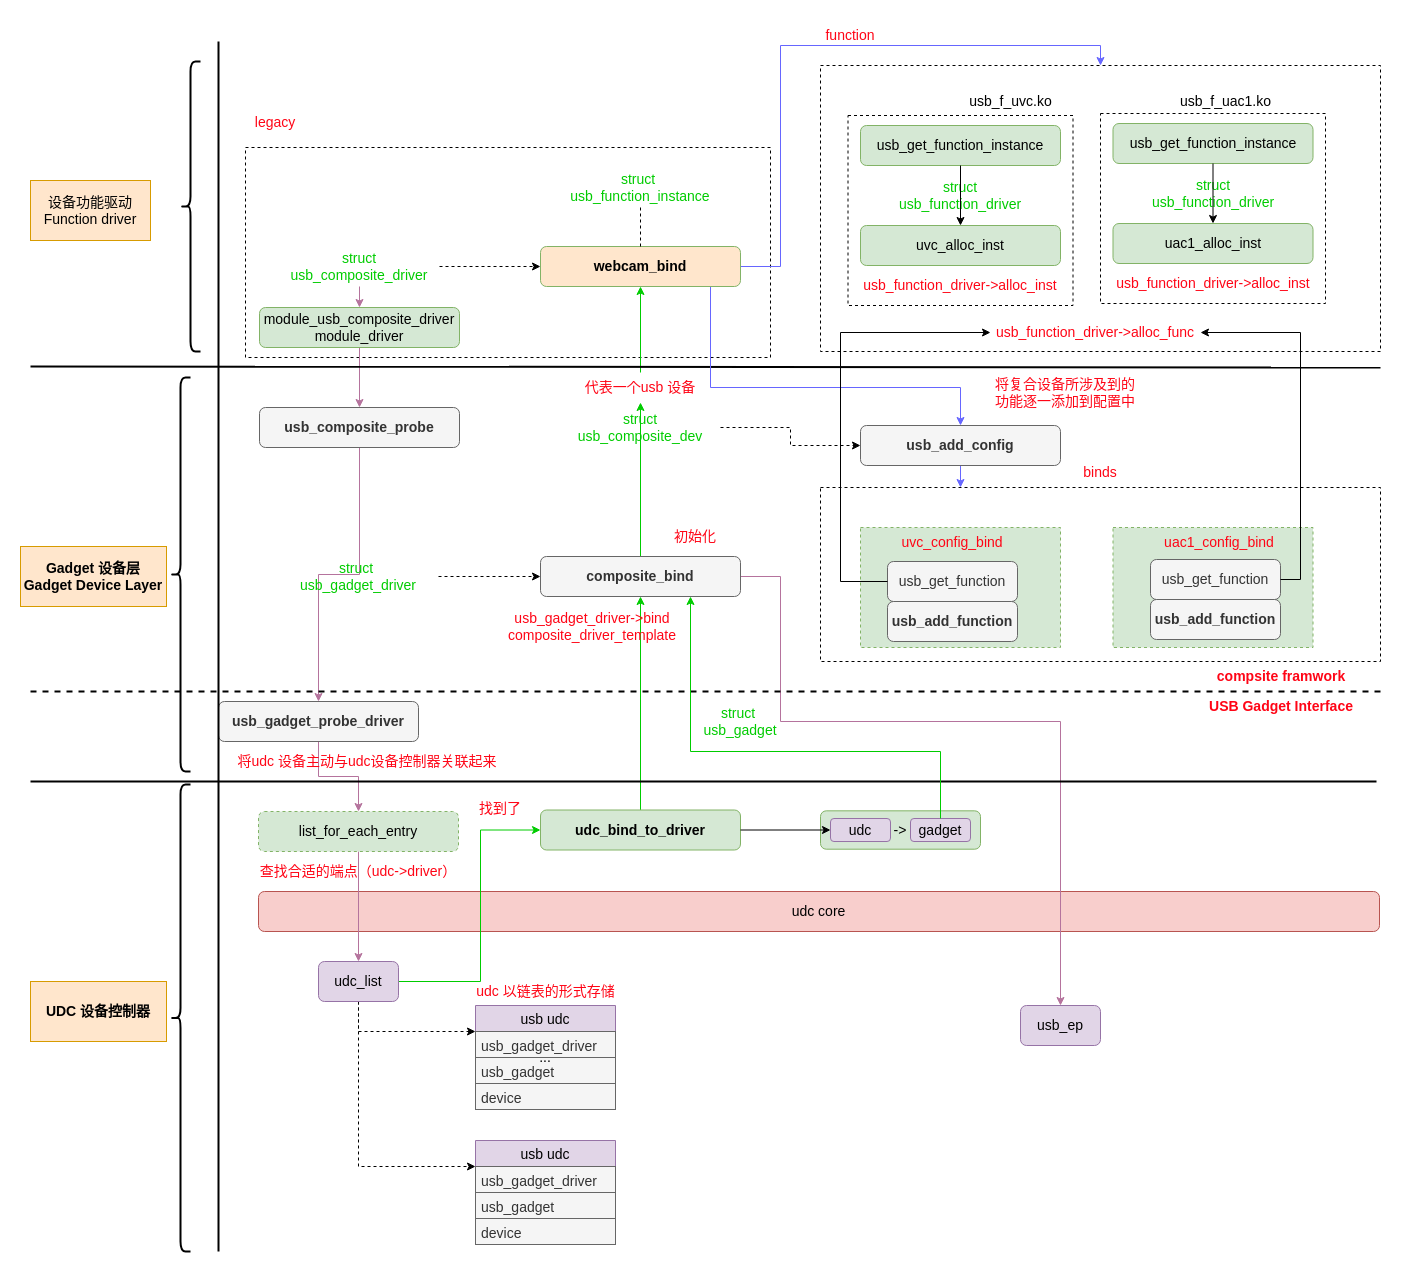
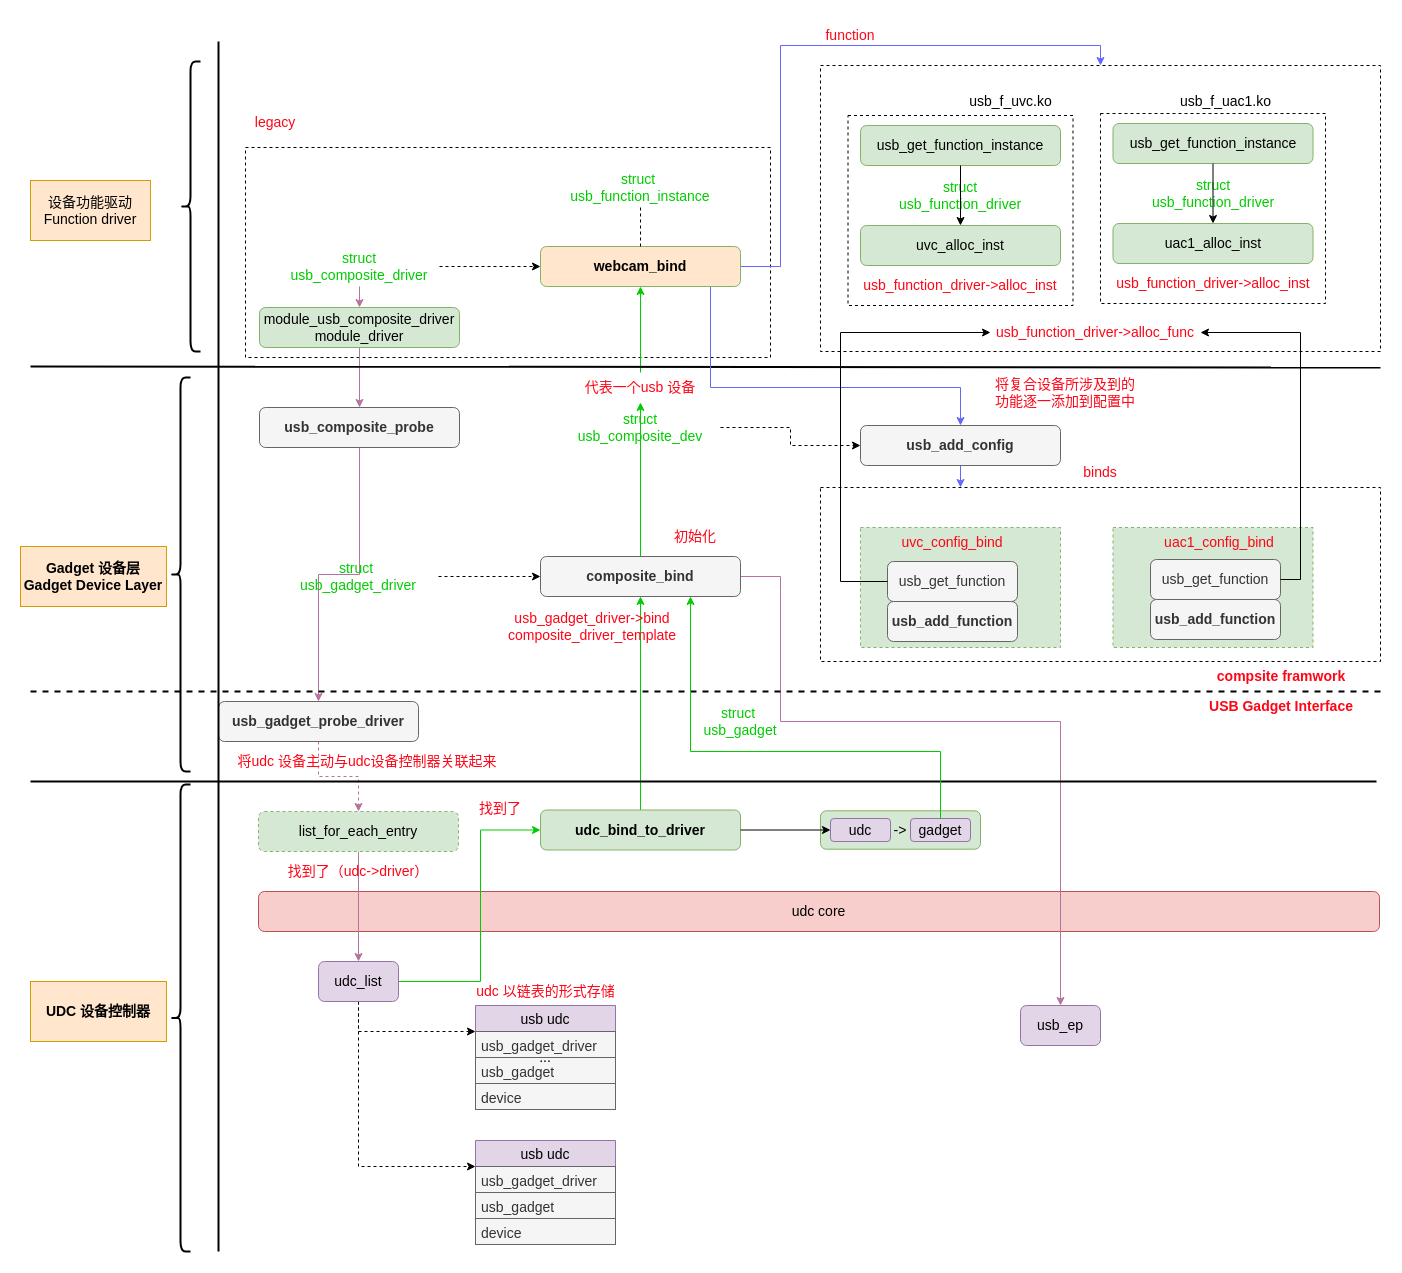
- <mxCell id="17" style="edgeStyle=orthogonalEdgeStyle;rounded=0;orthogonalLoop=1;jettySize=auto;html=1;exitX=0.5;exitY=1;exitDx=0;exitDy=0;fontSize=14;strokeColor=#B5739D;entryX=0.5;entryY=0;entryDx=0;entryDy=0;" edge="1" parent="1" source="18" target="21"><mxGeometry relative="1" as="geometry"><mxPoint x="358" y="781" as="targetPoint" /></mxGeometry></mxCell>
+ <mxCell id="17" style="edgeStyle=orthogonalEdgeStyle;rounded=0;orthogonalLoop=1;jettySize=auto;html=1;exitX=0.5;exitY=1;exitDx=0;exitDy=0;fontSize=14;strokeColor=#B5739D;entryX=0.5;entryY=0;entryDx=0;entryDy=0;dashed=1;" edge="1" parent="1" source="18" target="21"><mxGeometry relative="1" as="geometry"><mxPoint x="358" y="781" as="targetPoint" /></mxGeometry></mxCell>
- <mxCell id="28" value="&lt;font color=&quot;#ff0516&quot;&gt;查找合适的端点（udc-&amp;gt;driver）&lt;/font&gt;" style="text;html=1;strokeColor=none;fillColor=none;align=center;verticalAlign=middle;whiteSpace=wrap;rounded=0;fontSize=14;" vertex="1" parent="1"><mxGeometry x="258" y="861" width="200" height="20" as="geometry" /></mxCell>
+ <mxCell id="28" value="&lt;font color=&quot;#ff0516&quot;&gt;找到了（udc-&amp;gt;driver）&lt;/font&gt;" style="text;html=1;strokeColor=none;fillColor=none;align=center;verticalAlign=middle;whiteSpace=wrap;rounded=0;fontSize=14;" vertex="1" parent="1"><mxGeometry x="258" y="861" width="200" height="20" as="geometry" /></mxCell>
